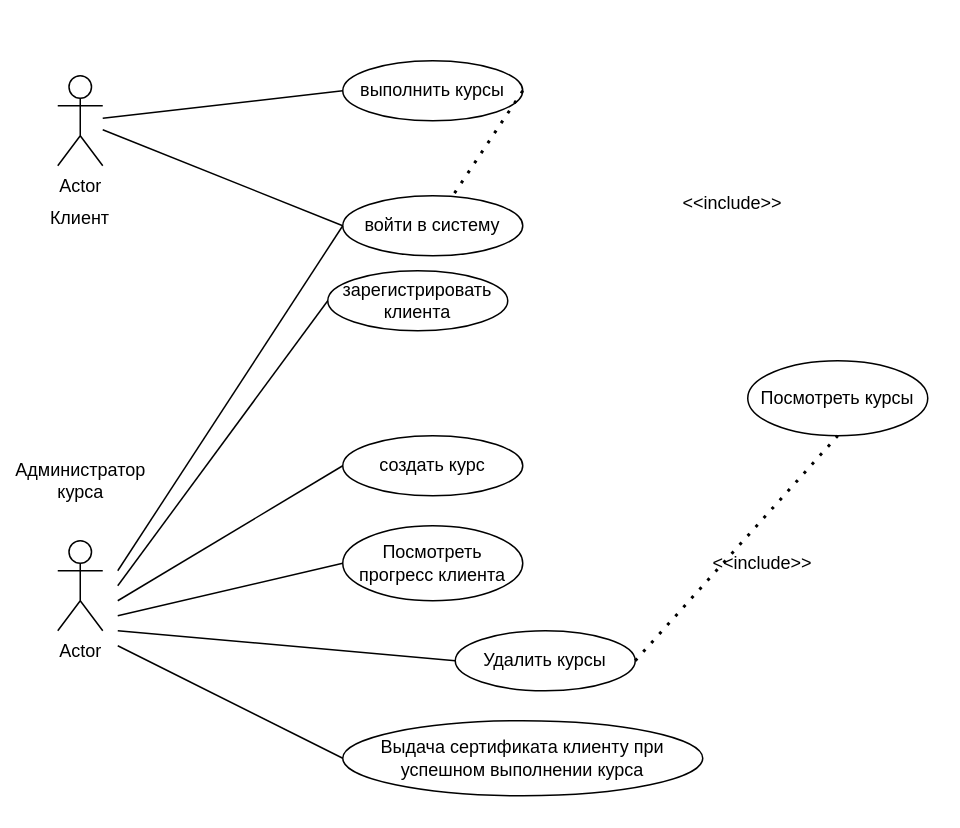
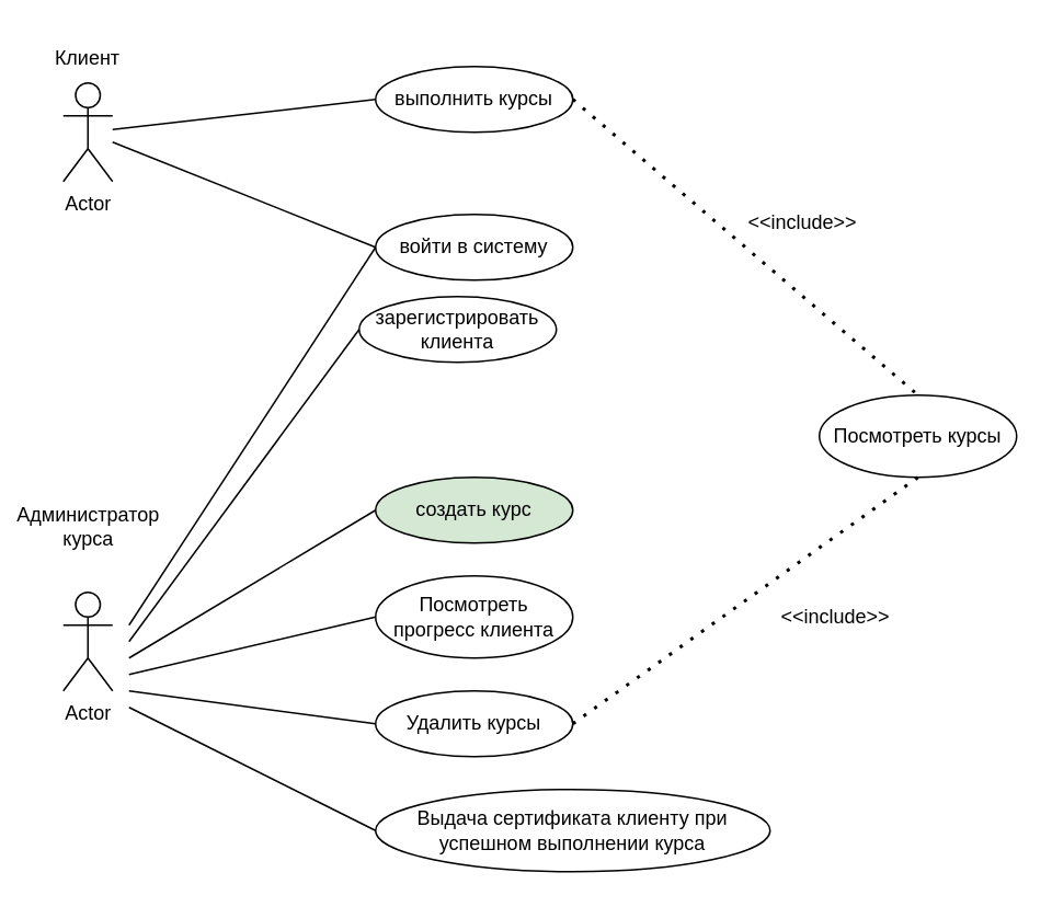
- <mxCell id="21" value="" style="endArrow=none;dashed=1;html=1;dashPattern=1 3;strokeWidth=2;rounded=0;exitX=1;exitY=0.5;exitDx=0;exitDy=0;" edge="1" parent="1" source="6" target="7"><mxGeometry width="50" height="50" relative="1" as="geometry"><mxPoint x="298" y="300" as="sourcePoint" /><mxPoint x="348" y="250" as="targetPoint" /></mxGeometry></mxCell>
+ <mxCell id="21" value="" style="endArrow=none;dashed=1;html=1;dashPattern=1 3;strokeWidth=2;rounded=0;exitX=1;exitY=0.5;exitDx=0;exitDy=0;entryX=0.5;entryY=0;entryDx=0;entryDy=0;" edge="1" parent="1" source="6" target="12"><mxGeometry width="50" height="50" relative="1" as="geometry"><mxPoint x="298" y="300" as="sourcePoint" /><mxPoint x="348" y="250" as="targetPoint" /></mxGeometry></mxCell>
- <mxCell id="3" value="Клиент" style="text;html=1;strokeColor=none;fillColor=none;align=center;verticalAlign=middle;whiteSpace=wrap;rounded=0;" vertex="1" parent="1"><mxGeometry x="23" y="130" width="60" height="30" as="geometry" /></mxCell>
+ <mxCell id="3" value="Клиент" style="text;html=1;strokeColor=none;fillColor=none;align=center;verticalAlign=middle;whiteSpace=wrap;rounded=0;" vertex="1" parent="1"><mxGeometry x="23" y="20" width="60" height="30" as="geometry" /></mxCell>
- <mxCell id="9" value="создать курс" style="ellipse;whiteSpace=wrap;html=1;" vertex="1" parent="1"><mxGeometry x="228" y="290" width="120" height="40" as="geometry" /></mxCell>
+ <mxCell id="9" value="создать курс" style="ellipse;whiteSpace=wrap;html=1;fillColor=#d5e8d4;" vertex="1" parent="1"><mxGeometry x="228" y="290" width="120" height="40" as="geometry" /></mxCell>
- <mxCell id="11" value="Удалить курсы" style="ellipse;whiteSpace=wrap;html=1;" vertex="1" parent="1"><mxGeometry x="303" y="420" width="120" height="40" as="geometry" /></mxCell>
+ <mxCell id="11" value="Удалить курсы" style="ellipse;whiteSpace=wrap;html=1;" vertex="1" parent="1"><mxGeometry x="228" y="420" width="120" height="40" as="geometry" /></mxCell>
